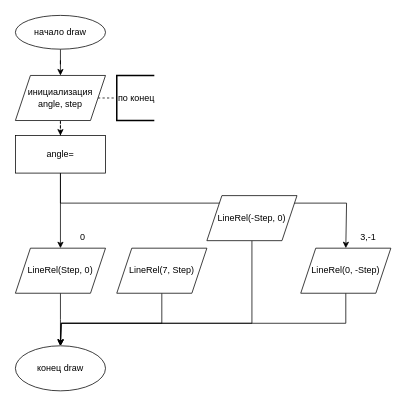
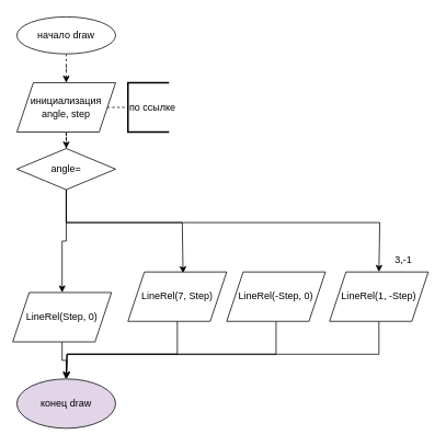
- <mxCell id="2" style="edgeStyle=orthogonalEdgeStyle;rounded=0;orthogonalLoop=1;jettySize=auto;html=1;" parent="1" source="3" target="5" edge="1"><mxGeometry relative="1" as="geometry"><mxPoint x="80" y="100" as="targetPoint" /></mxGeometry></mxCell>
+ <mxCell id="2" style="edgeStyle=orthogonalEdgeStyle;rounded=0;orthogonalLoop=1;jettySize=auto;html=1;dashed=1;" parent="1" source="3" target="5" edge="1"><mxGeometry relative="1" as="geometry"><mxPoint x="80" y="100" as="targetPoint" /></mxGeometry></mxCell>
- <mxCell id="7" value="по конец" style="strokeWidth=2;html=1;shape=mxgraph.flowchart.annotation_1;align=left;pointerEvents=1;" parent="1" vertex="1"><mxGeometry x="155" y="100" width="50" height="60" as="geometry" /></mxCell>
+ <mxCell id="7" value="по ссылке" style="strokeWidth=2;html=1;shape=mxgraph.flowchart.annotation_1;align=left;pointerEvents=1;" parent="1" vertex="1"><mxGeometry x="155" y="100" width="50" height="60" as="geometry" /></mxCell>
- <mxCell id="11" value="angle=" style="whiteSpace=wrap;html=1;rounded=0;" parent="1" vertex="1"><mxGeometry x="20" y="180" width="120" height="50" as="geometry" /></mxCell>
+ <mxCell id="11" value="angle=" style="rhombus;whiteSpace=wrap;html=1;" parent="1" vertex="1"><mxGeometry x="20" y="180" width="120" height="50" as="geometry" /></mxCell>
- <mxCell id="18" value="LineRel(-Step, 0)" style="shape=parallelogram;perimeter=parallelogramPerimeter;whiteSpace=wrap;html=1;fixedSize=1;" parent="1" vertex="1"><mxGeometry x="275" y="260" width="120" height="60" as="geometry" /></mxCell>
+ <mxCell id="18" value="LineRel(-Step, 0)" style="shape=parallelogram;perimeter=parallelogramPerimeter;whiteSpace=wrap;html=1;fixedSize=1;" parent="1" vertex="1"><mxGeometry x="275" y="330" width="120" height="60" as="geometry" /></mxCell>
+ <mxCell id="9" style="edgeStyle=orthogonalEdgeStyle;rounded=0;orthogonalLoop=1;jettySize=auto;html=1;entryX=0.558;entryY=0.027;entryDx=0;entryDy=0;entryPerimeter=0;" parent="1" source="11" target="16" edge="1"><mxGeometry relative="1" as="geometry"><mxPoint x="220" y="300" as="targetPoint" /><Array as="points"><mxPoint x="80" y="270" /><mxPoint x="221" y="270" /></Array></mxGeometry></mxCell>
- <mxCell id="12" value="0" style="text;html=1;align=center;verticalAlign=middle;whiteSpace=wrap;rounded=0;" parent="1" vertex="1"><mxGeometry x="80" y="300" width="60" height="30" as="geometry" /></mxCell>
- <mxCell id="14" value="LineRel(Step, 0)" style="shape=parallelogram;perimeter=parallelogramPerimeter;whiteSpace=wrap;html=1;fixedSize=1;" parent="1" vertex="1"><mxGeometry x="20" y="330" width="120" height="60" as="geometry" /></mxCell>
+ <mxCell id="14" value="LineRel(Step, 0)" style="shape=parallelogram;perimeter=parallelogramPerimeter;whiteSpace=wrap;html=1;fixedSize=1;" parent="1" vertex="1"><mxGeometry x="15" y="355" width="120" height="60" as="geometry" /></mxCell>
- <mxCell id="20" value="LineRel(0, -Step)" style="shape=parallelogram;perimeter=parallelogramPerimeter;whiteSpace=wrap;html=1;fixedSize=1;" parent="1" vertex="1"><mxGeometry x="400" y="330" width="120" height="60" as="geometry" /></mxCell>
+ <mxCell id="20" value="LineRel(1, -Step)" style="shape=parallelogram;perimeter=parallelogramPerimeter;whiteSpace=wrap;html=1;fixedSize=1;" parent="1" vertex="1"><mxGeometry x="400" y="330" width="120" height="60" as="geometry" /></mxCell>
- <mxCell id="22" value="конец draw" style="ellipse;whiteSpace=wrap;html=1;" parent="1" vertex="1"><mxGeometry x="20" y="460" width="120" height="60" as="geometry" /></mxCell>
+ <mxCell id="22" value="конец draw" style="ellipse;whiteSpace=wrap;html=1;fillColor=#e1d5e7;" parent="1" vertex="1"><mxGeometry x="20" y="460" width="120" height="60" as="geometry" /></mxCell>
